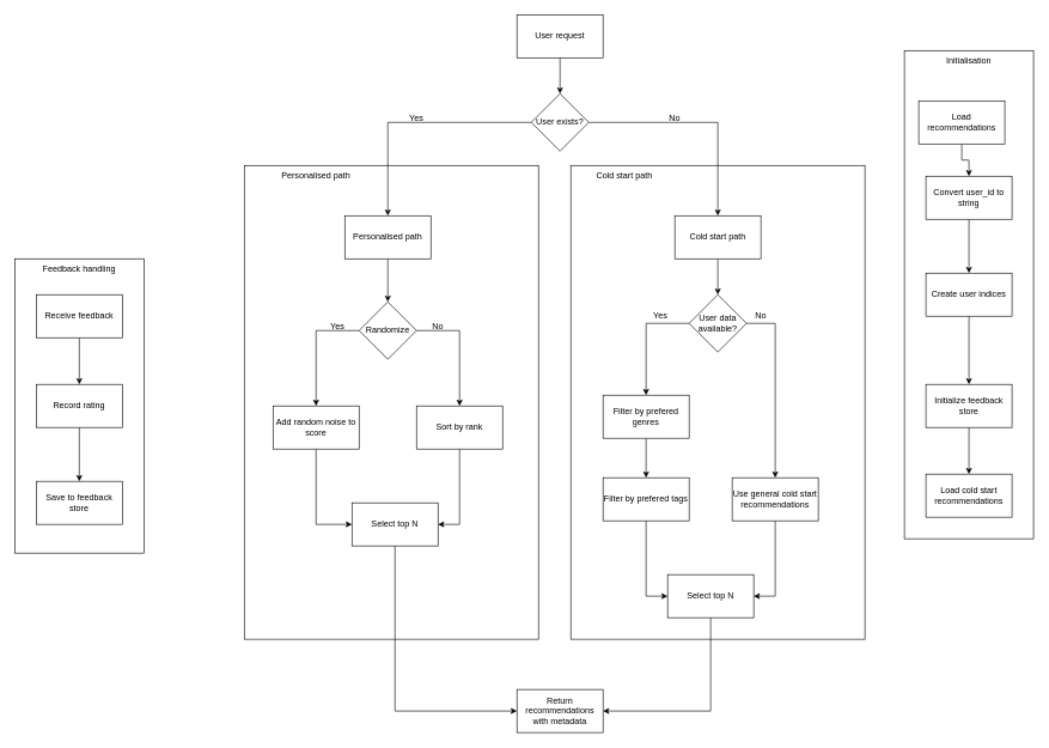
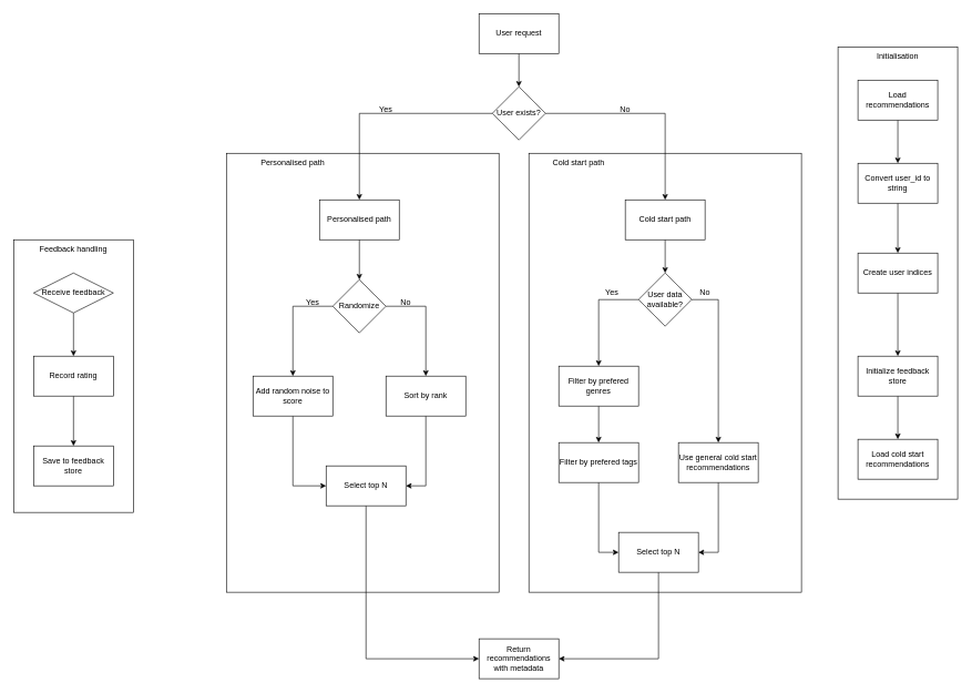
- <mxCell id="33" value="Load recommendations" style="rounded=0;whiteSpace=wrap;html=1;" vertex="1" parent="1"><mxGeometry x="1280" y="140" width="120" height="60" as="geometry" /></mxCell>
+ <mxCell id="33" value="Load recommendations" style="rounded=0;whiteSpace=wrap;html=1;" vertex="1" parent="1"><mxGeometry x="1290" y="120" width="120" height="60" as="geometry" /></mxCell>
- <mxCell id="28" value="Receive feedback" style="rounded=0;whiteSpace=wrap;html=1;" vertex="1" parent="1"><mxGeometry x="50" y="410" width="120" height="60" as="geometry" /></mxCell>
+ <mxCell id="28" value="Receive feedback" style="rhombus;whiteSpace=wrap;html=1;" vertex="1" parent="1"><mxGeometry x="50" y="410" width="120" height="60" as="geometry" /></mxCell>
